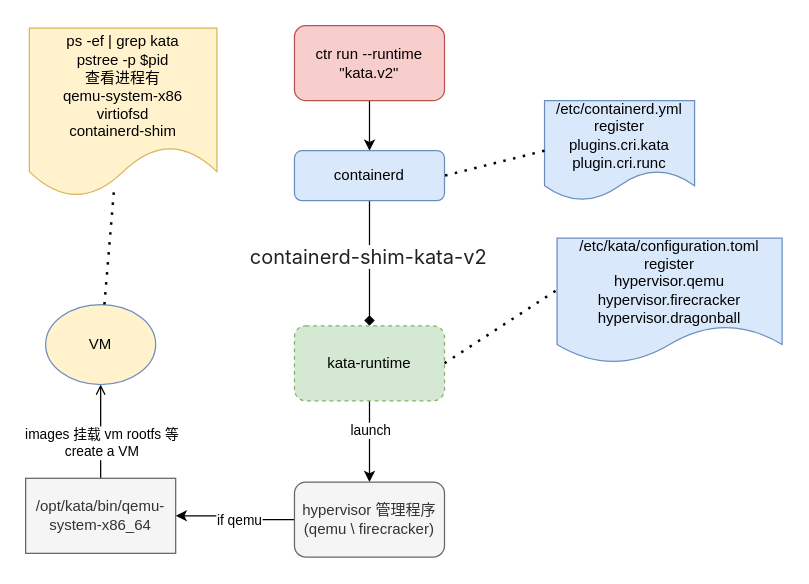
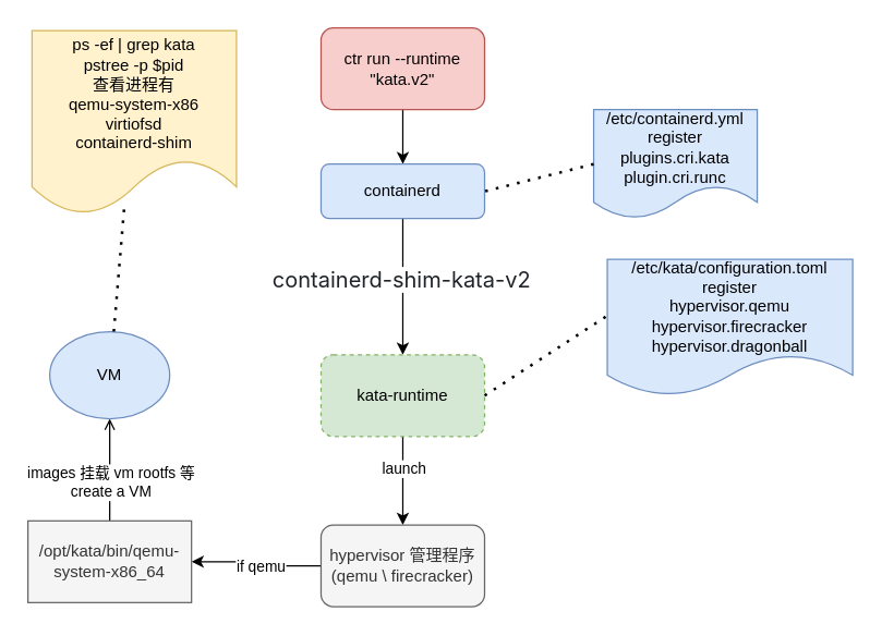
- <mxCell id="4" value="" style="edgeStyle=orthogonalEdgeStyle;rounded=0;orthogonalLoop=1;jettySize=auto;html=1;endArrow=diamond;" edge="1" parent="1" source="6" target="9"><mxGeometry relative="1" as="geometry" /></mxCell>
+ <mxCell id="4" value="" style="edgeStyle=orthogonalEdgeStyle;rounded=0;orthogonalLoop=1;jettySize=auto;html=1;" edge="1" parent="1" source="6" target="9"><mxGeometry relative="1" as="geometry" /></mxCell>
- <mxCell id="20" value="VM" style="ellipse;whiteSpace=wrap;html=1;fillColor=#fff2cc;strokeColor=#6c8ebf;" vertex="1" parent="1"><mxGeometry x="36" y="243" width="88" height="64" as="geometry" /></mxCell>
+ <mxCell id="20" value="VM" style="ellipse;whiteSpace=wrap;html=1;fillColor=#dae8fc;strokeColor=#6c8ebf;" vertex="1" parent="1"><mxGeometry x="36" y="243" width="88" height="64" as="geometry" /></mxCell>
